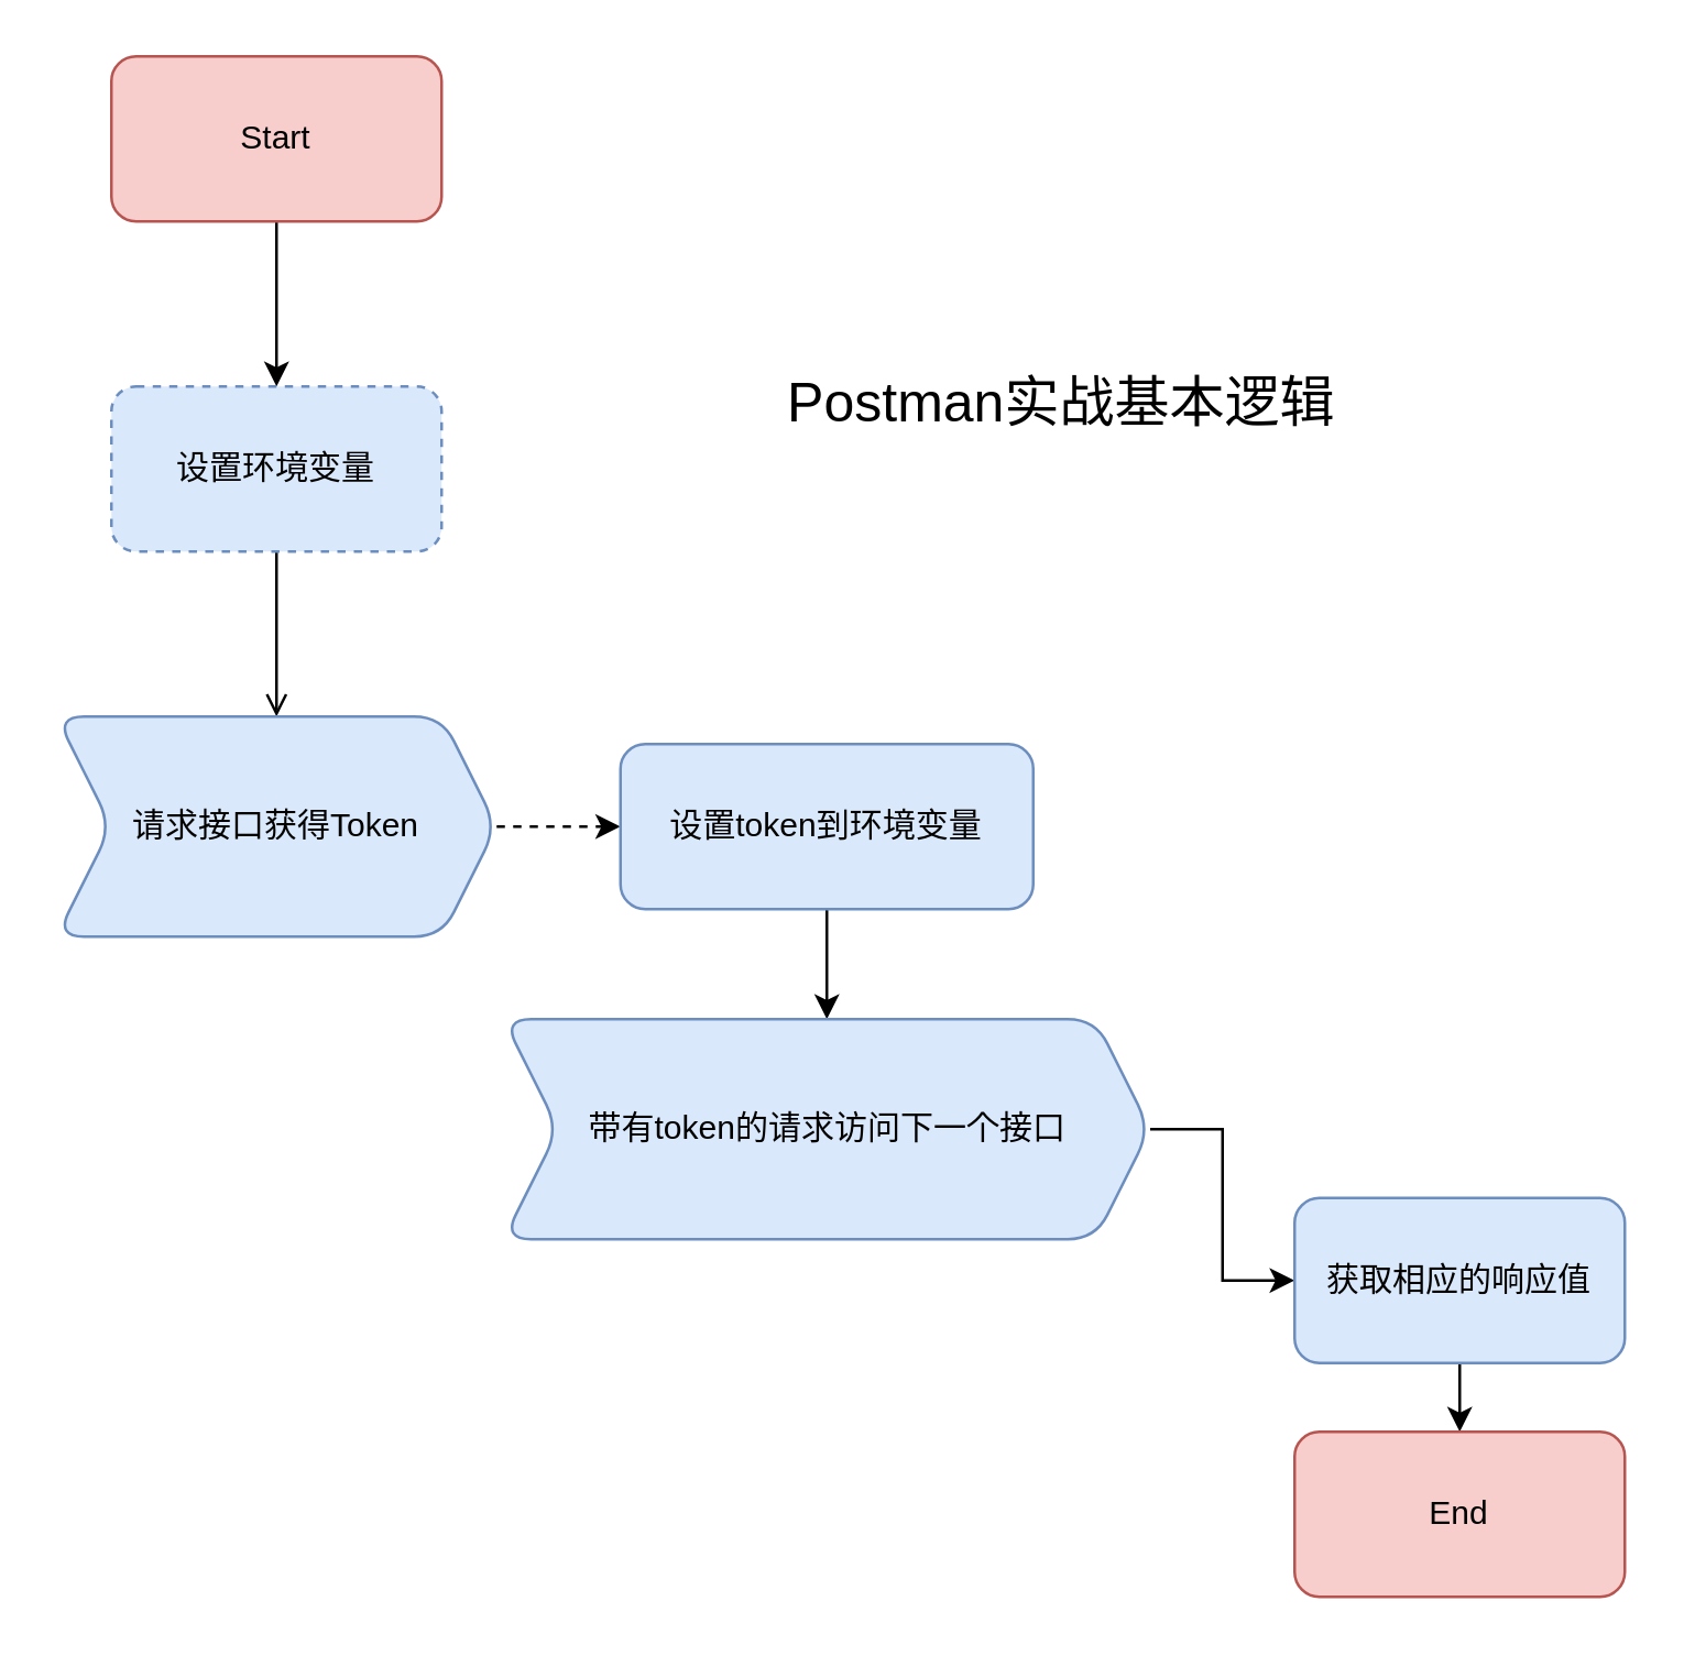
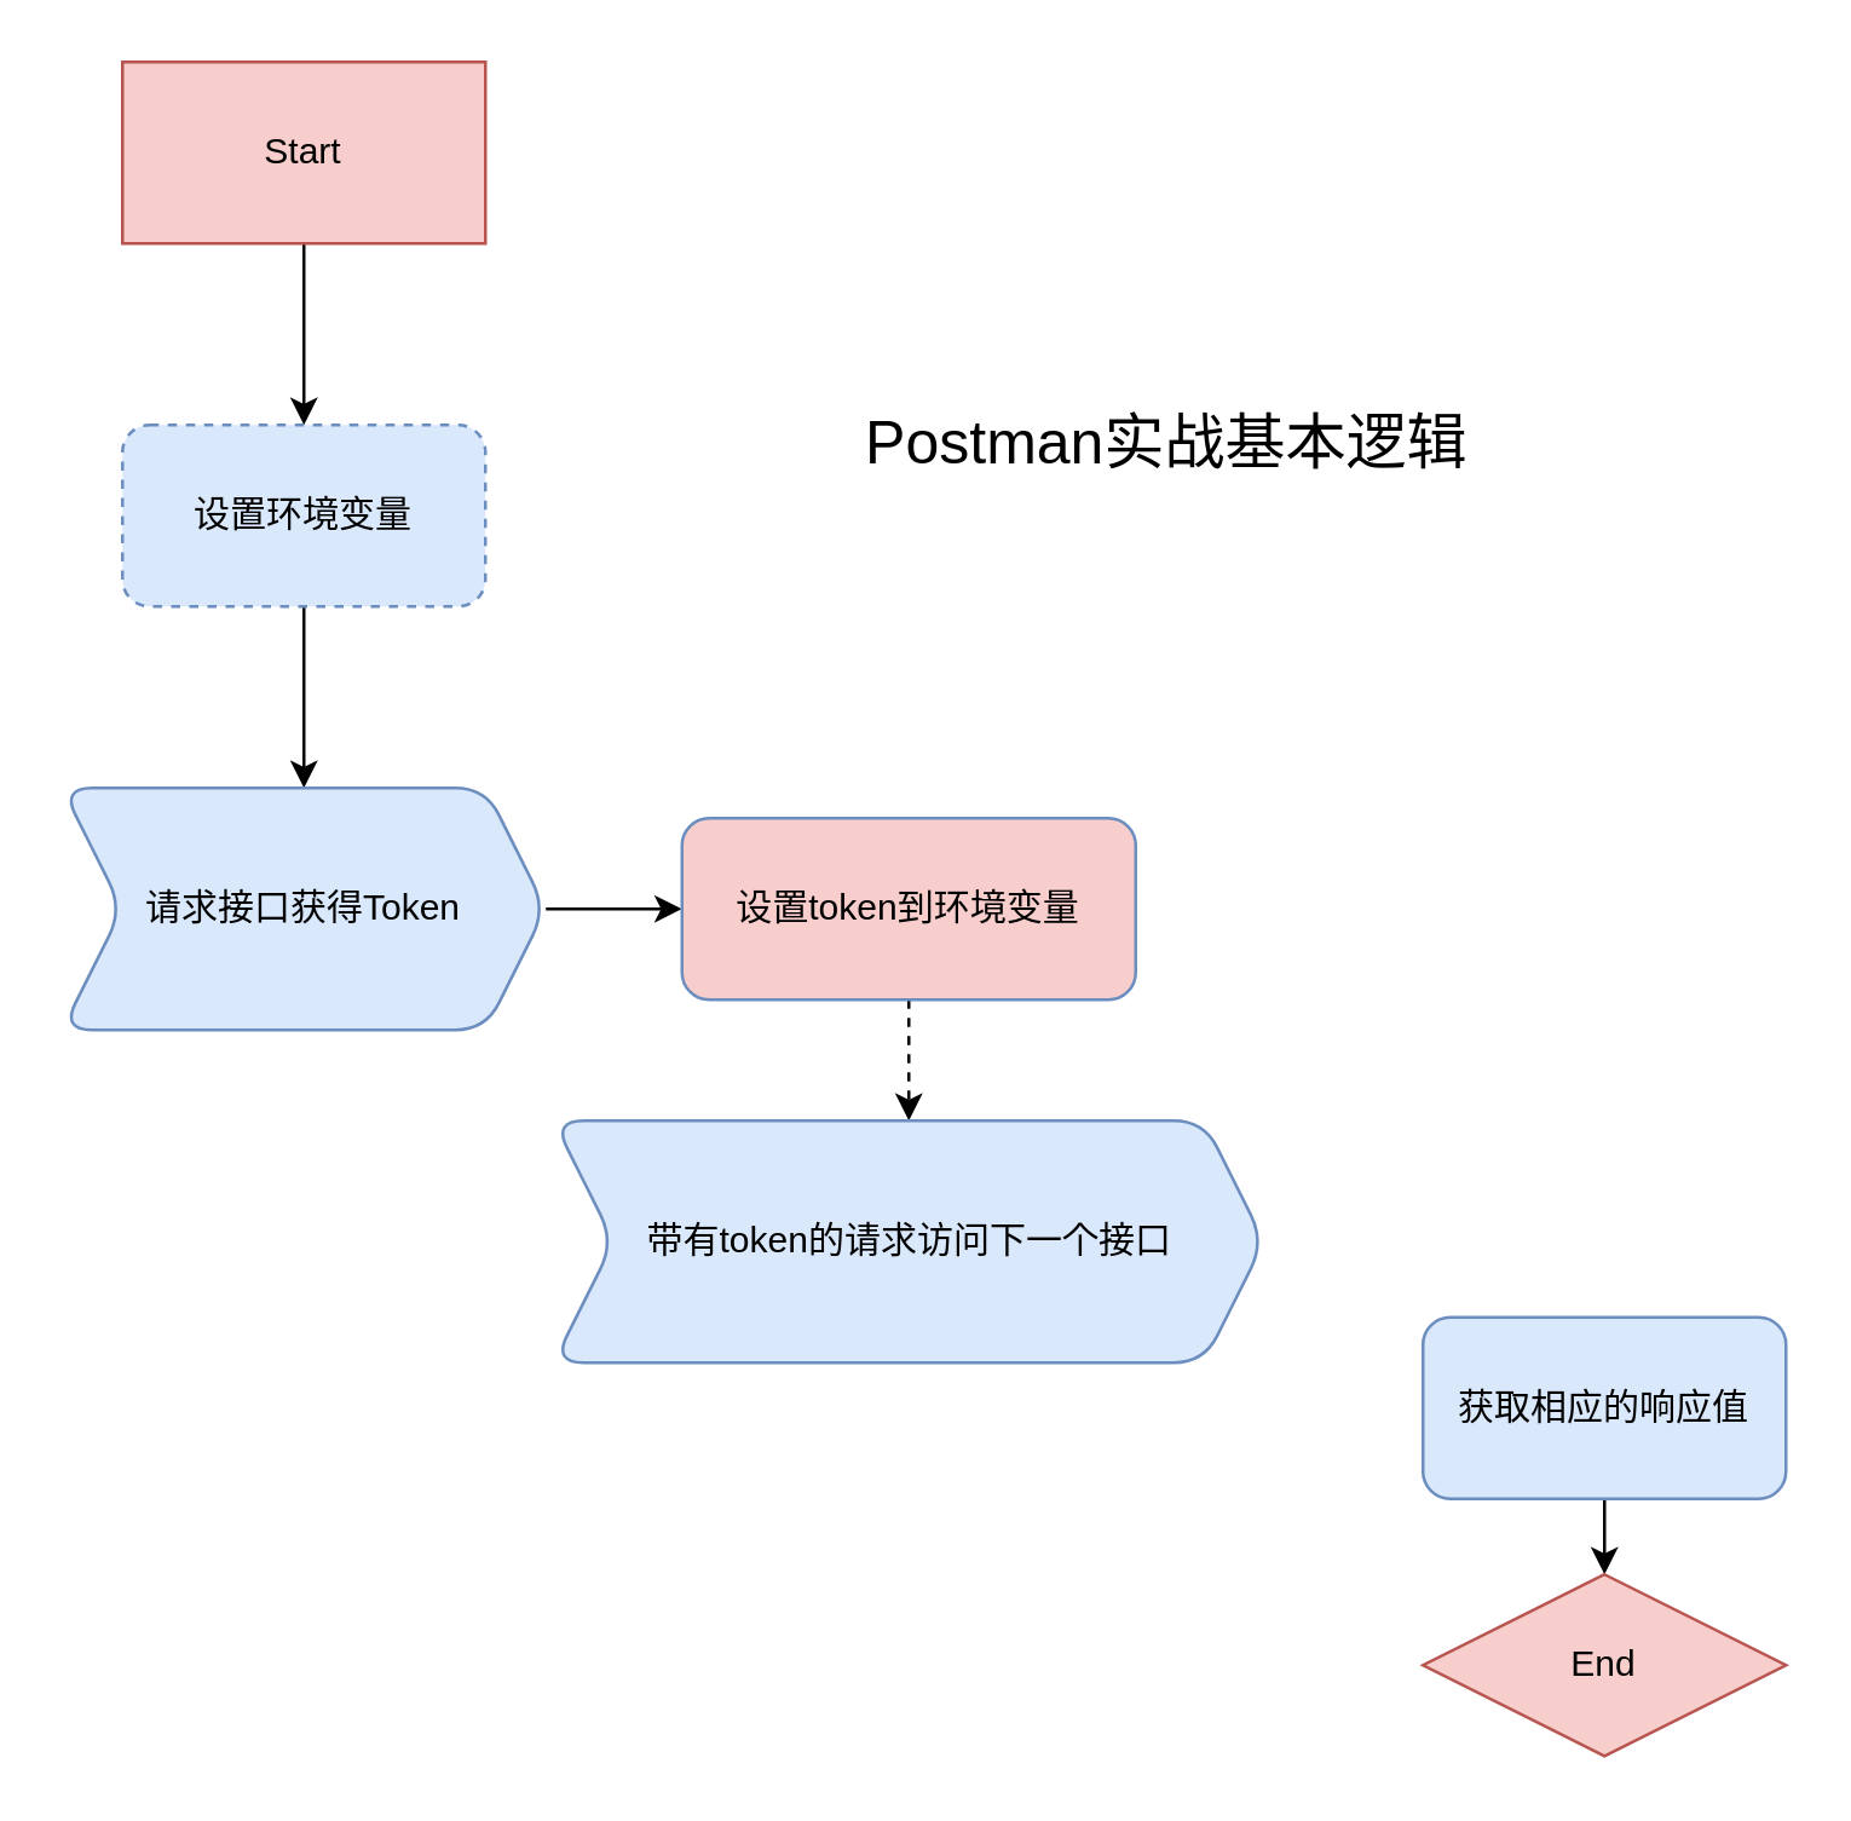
- <mxCell id="3" value="Start" style="rounded=1;whiteSpace=wrap;html=1;fillColor=#f8cecc;strokeColor=#b85450;" vertex="1" parent="1"><mxGeometry x="40" y="20" width="120" height="60" as="geometry" /></mxCell>
+ <mxCell id="3" value="Start" style="whiteSpace=wrap;html=1;fillColor=#f8cecc;strokeColor=#b85450;rounded=0;" vertex="1" parent="1"><mxGeometry x="40" y="20" width="120" height="60" as="geometry" /></mxCell>
- <mxCell id="4" value="" style="edgeStyle=orthogonalEdgeStyle;rounded=0;orthogonalLoop=1;jettySize=auto;html=1;endArrow=open;" edge="1" parent="1" source="5" target="7"><mxGeometry relative="1" as="geometry" /></mxCell>
+ <mxCell id="4" value="" style="edgeStyle=orthogonalEdgeStyle;rounded=0;orthogonalLoop=1;jettySize=auto;html=1;" edge="1" parent="1" source="5" target="7"><mxGeometry relative="1" as="geometry" /></mxCell>
- <mxCell id="6" value="" style="edgeStyle=orthogonalEdgeStyle;rounded=0;orthogonalLoop=1;jettySize=auto;html=1;dashed=1;" edge="1" parent="1" source="7" target="9"><mxGeometry relative="1" as="geometry" /></mxCell>
+ <mxCell id="6" value="" style="edgeStyle=orthogonalEdgeStyle;rounded=0;orthogonalLoop=1;jettySize=auto;html=1;" edge="1" parent="1" source="7" target="9"><mxGeometry relative="1" as="geometry" /></mxCell>
- <mxCell id="9" value="设置token到环境变量" style="whiteSpace=wrap;html=1;rounded=1;fillColor=#dae8fc;strokeColor=#6c8ebf;" vertex="1" parent="1"><mxGeometry x="225" y="270" width="150" height="60" as="geometry" /></mxCell>
+ <mxCell id="9" value="设置token到环境变量" style="whiteSpace=wrap;html=1;rounded=1;fillColor=#f8cecc;strokeColor=#6c8ebf;" vertex="1" parent="1"><mxGeometry x="225" y="270" width="150" height="60" as="geometry" /></mxCell>
- <mxCell id="8" value="" style="edgeStyle=orthogonalEdgeStyle;rounded=0;orthogonalLoop=1;jettySize=auto;html=1;" edge="1" parent="1" source="9" target="11"><mxGeometry relative="1" as="geometry" /></mxCell>
+ <mxCell id="8" value="" style="edgeStyle=orthogonalEdgeStyle;rounded=0;orthogonalLoop=1;jettySize=auto;html=1;dashed=1;" edge="1" parent="1" source="9" target="11"><mxGeometry relative="1" as="geometry" /></mxCell>
- <mxCell id="10" value="" style="edgeStyle=orthogonalEdgeStyle;rounded=0;orthogonalLoop=1;jettySize=auto;html=1;" edge="1" parent="1" source="11" target="13"><mxGeometry relative="1" as="geometry" /></mxCell>
- <mxCell id="14" value="End" style="whiteSpace=wrap;html=1;rounded=1;fillColor=#f8cecc;strokeColor=#b85450;" vertex="1" parent="1"><mxGeometry x="470" y="520" width="120" height="60" as="geometry" /></mxCell>
+ <mxCell id="14" value="End" style="rhombus;whiteSpace=wrap;html=1;fillColor=#f8cecc;strokeColor=#b85450;" vertex="1" parent="1"><mxGeometry x="470" y="520" width="120" height="60" as="geometry" /></mxCell>
